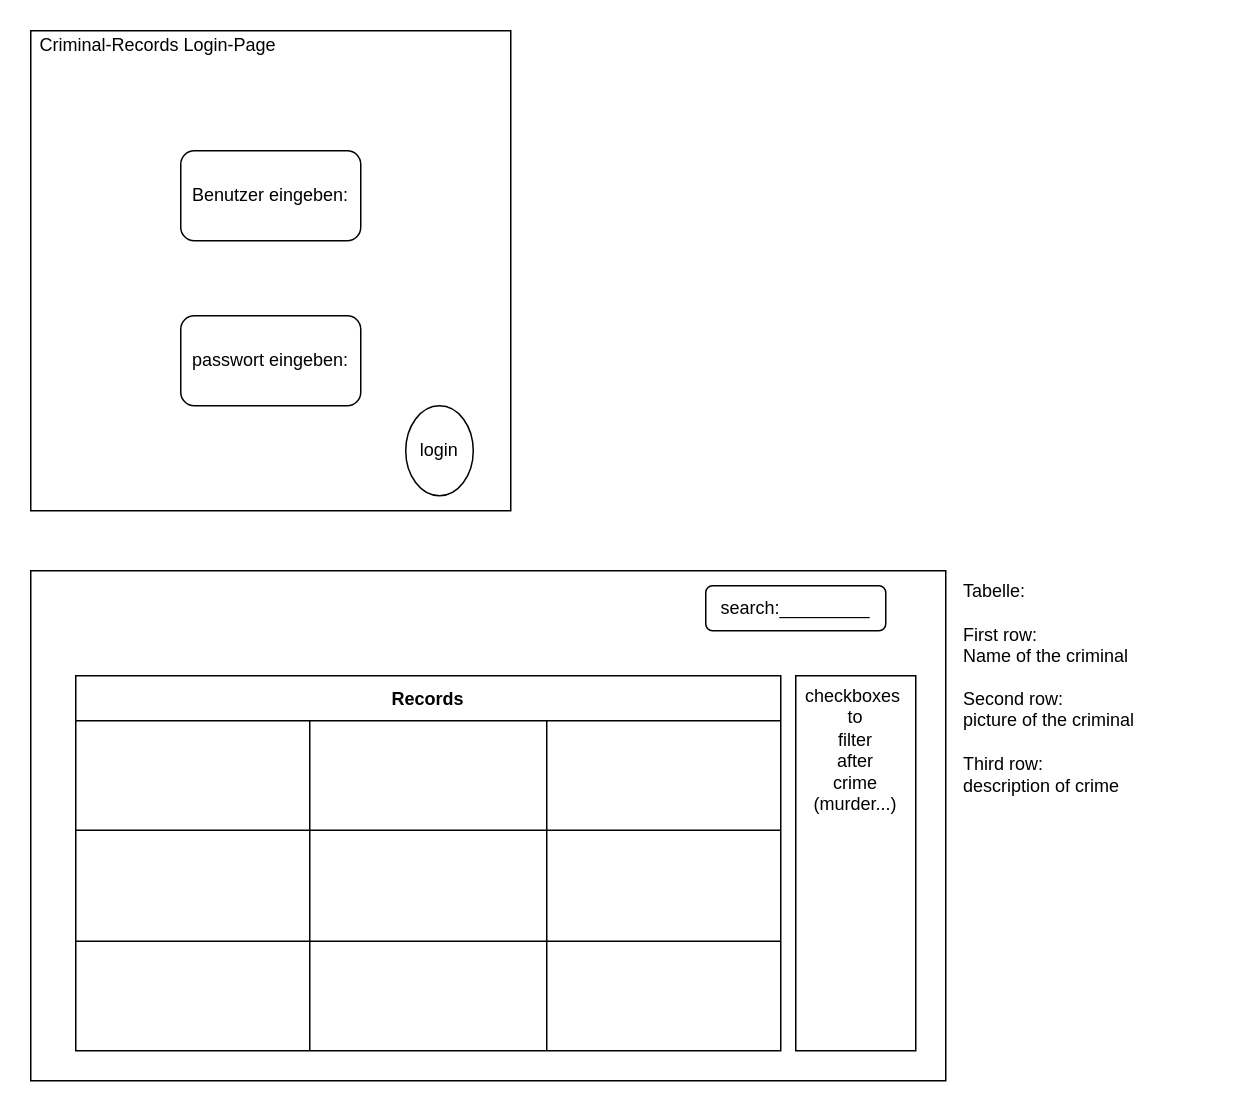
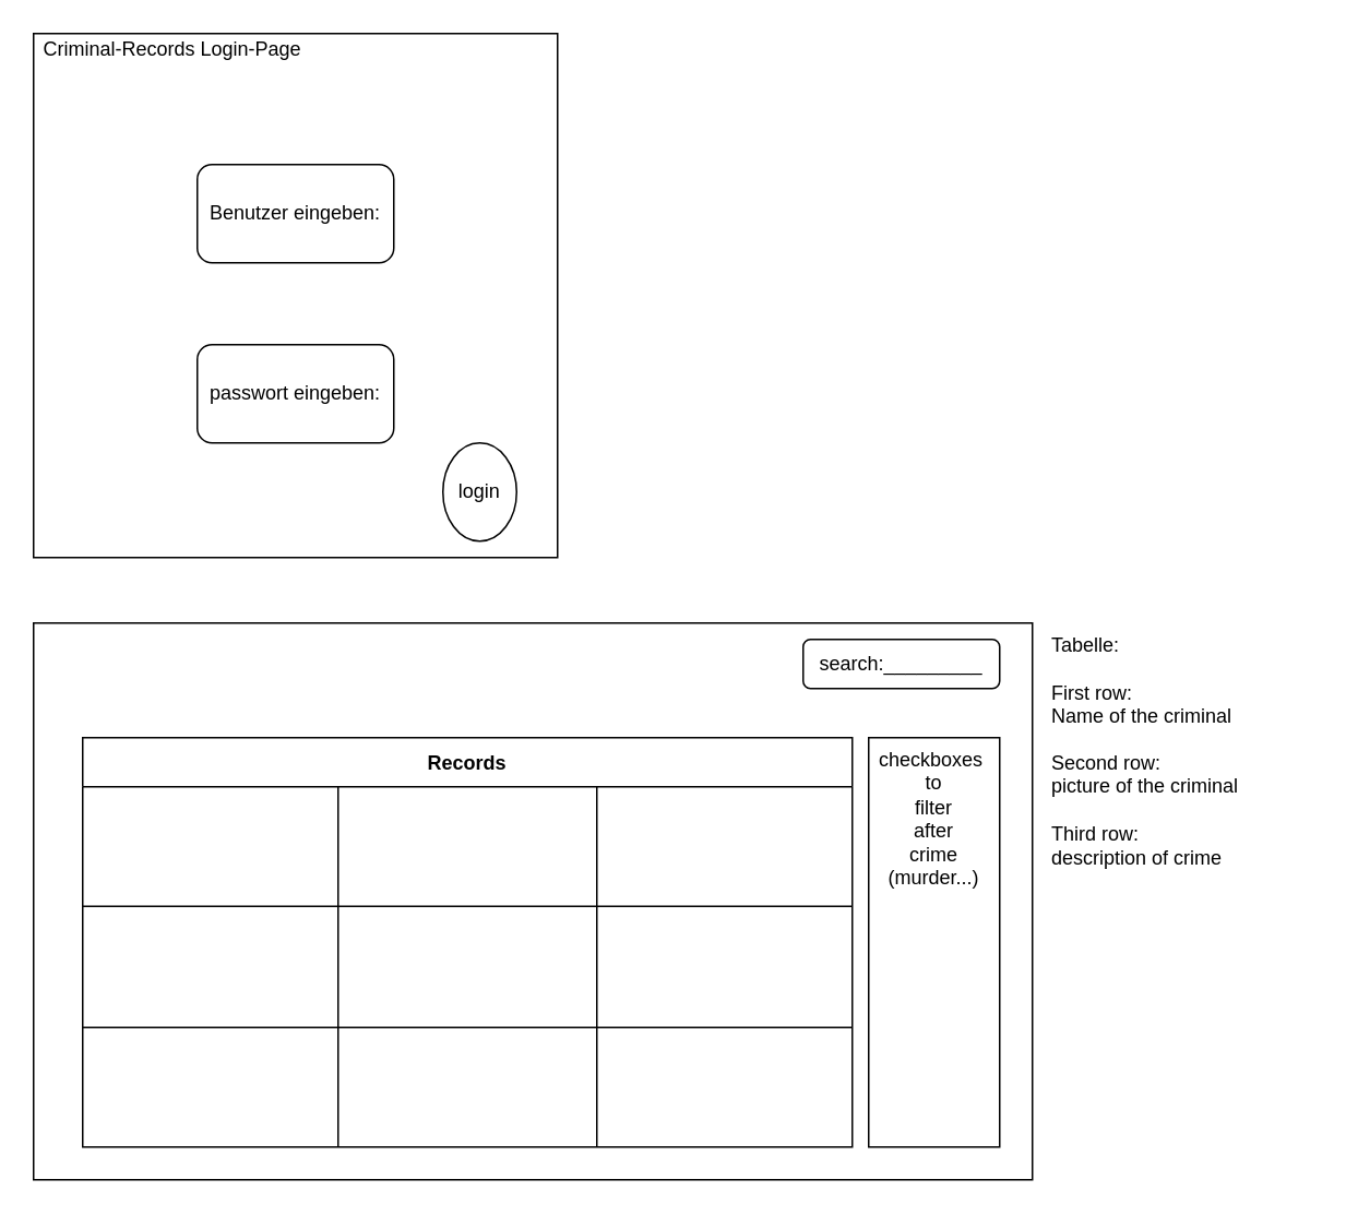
- <mxCell id="8" value="search:_________" style="rounded=1;whiteSpace=wrap;html=1;" vertex="1" parent="1"><mxGeometry x="470" y="390" width="120" height="30" as="geometry" /></mxCell>
+ <mxCell id="8" value="search:_________" style="rounded=1;whiteSpace=wrap;html=1;" vertex="1" parent="1"><mxGeometry x="490" y="390" width="120" height="30" as="geometry" /></mxCell>
